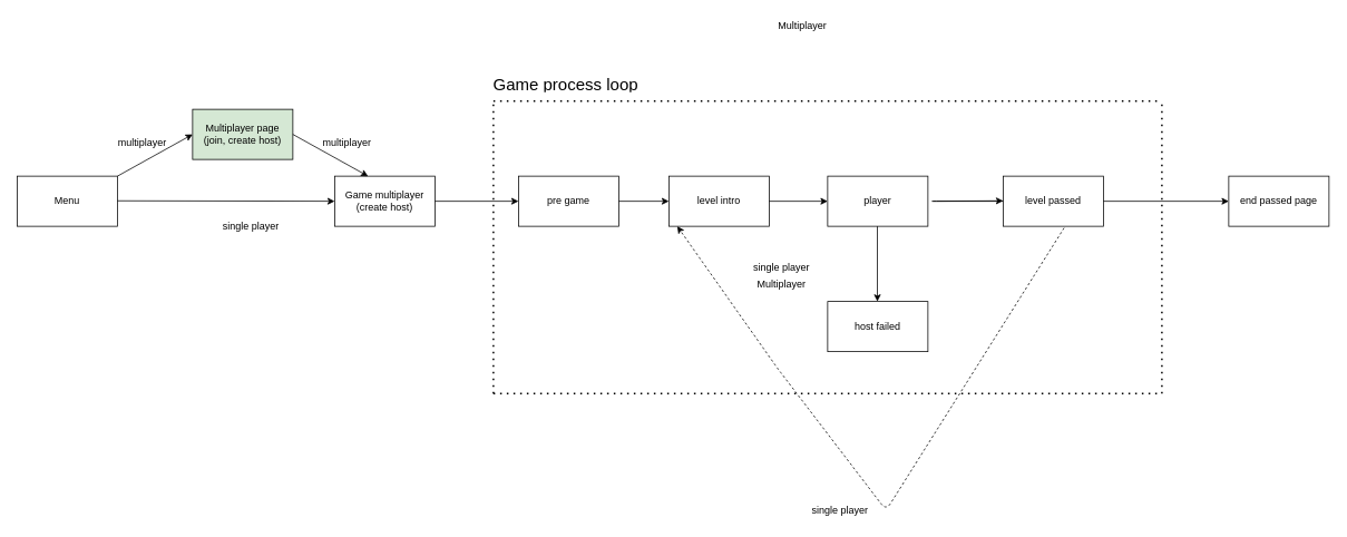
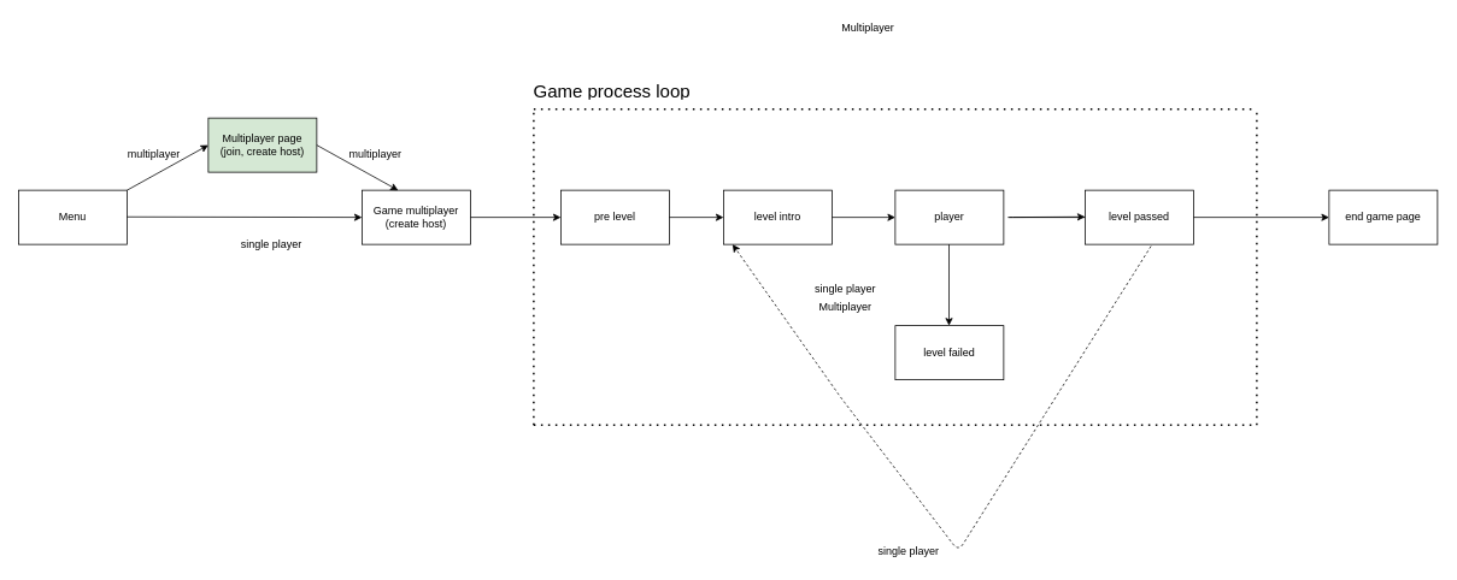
- <mxCell id="8" value="pre game" style="rounded=0;whiteSpace=wrap;html=1;" parent="1" vertex="1"><mxGeometry x="620" y="210" width="120" height="60" as="geometry" /></mxCell>
+ <mxCell id="8" value="pre level" style="rounded=0;whiteSpace=wrap;html=1;" parent="1" vertex="1"><mxGeometry x="620" y="210" width="120" height="60" as="geometry" /></mxCell>
- <mxCell id="23" value="end passed page" style="rounded=0;whiteSpace=wrap;html=1;" parent="1" vertex="1"><mxGeometry x="1470" y="210" width="120" height="60" as="geometry" /></mxCell>
+ <mxCell id="23" value="end game page" style="rounded=0;whiteSpace=wrap;html=1;" parent="1" vertex="1"><mxGeometry x="1470" y="210" width="120" height="60" as="geometry" /></mxCell>
- <mxCell id="12" value="host failed" style="rounded=0;whiteSpace=wrap;html=1;" parent="1" vertex="1"><mxGeometry x="990" y="360" width="120" height="60" as="geometry" /></mxCell>
+ <mxCell id="12" value="level failed" style="rounded=0;whiteSpace=wrap;html=1;" parent="1" vertex="1"><mxGeometry x="990" y="360" width="120" height="60" as="geometry" /></mxCell>
